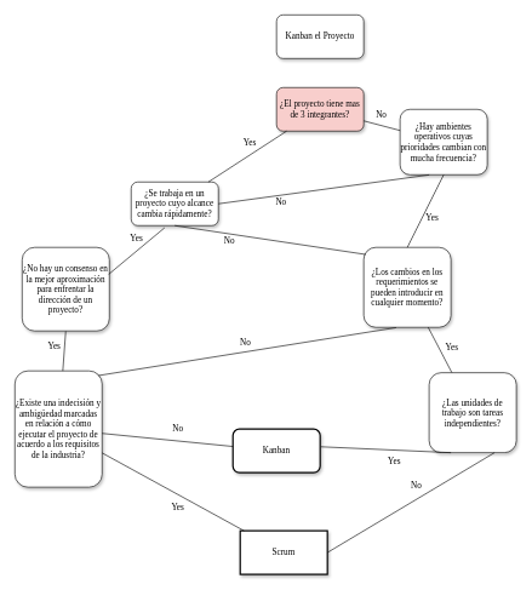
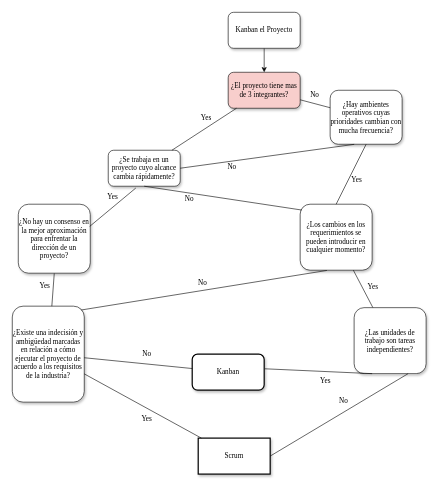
+ <mxCell id="2" value="" style="edgeStyle=orthogonalEdgeStyle;rounded=0;orthogonalLoop=1;jettySize=auto;html=1;" edge="1" parent="1" source="3" target="4"><mxGeometry relative="1" as="geometry" /></mxCell>
